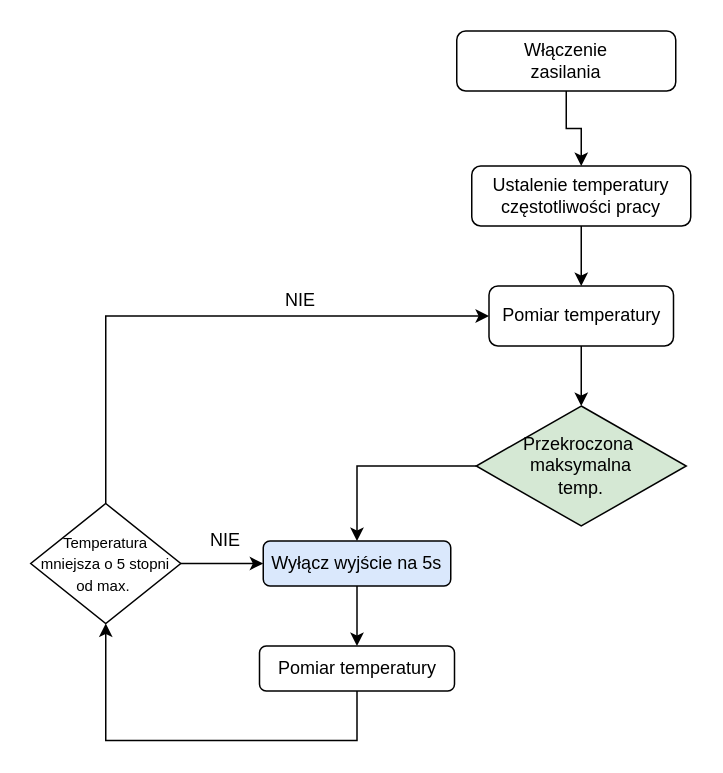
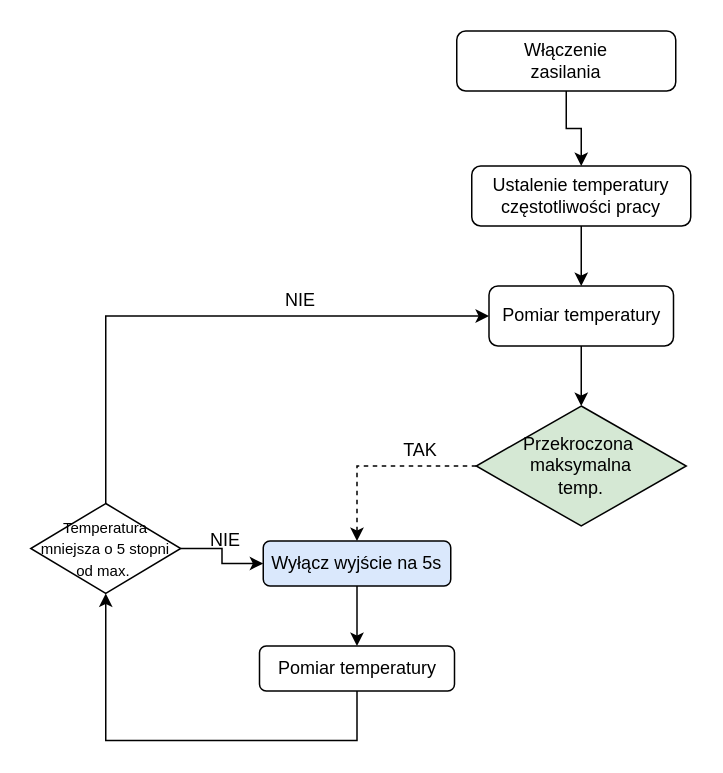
+ <mxCell id="12" value="TAK" style="text;html=1;strokeColor=none;fillColor=none;align=center;verticalAlign=middle;whiteSpace=wrap;rounded=0;" vertex="1" parent="1"><mxGeometry x="260" y="290" width="40" height="20" as="geometry" /></mxCell>
- <mxCell id="8" value="" style="edgeStyle=orthogonalEdgeStyle;rounded=0;orthogonalLoop=1;jettySize=auto;html=1;" edge="1" parent="1" source="9" target="11"><mxGeometry relative="1" as="geometry"><mxPoint x="207" y="310" as="targetPoint" /></mxGeometry></mxCell>
+ <mxCell id="8" value="" style="edgeStyle=orthogonalEdgeStyle;rounded=0;orthogonalLoop=1;jettySize=auto;html=1;dashed=1;" edge="1" parent="1" source="9" target="11"><mxGeometry relative="1" as="geometry"><mxPoint x="207" y="310" as="targetPoint" /></mxGeometry></mxCell>
- <mxCell id="17" value="&lt;font style=&quot;font-size: 10px&quot;&gt;Temperatura mniejsza o 5 stopni od max.&amp;nbsp;&lt;/font&gt;" style="rhombus;whiteSpace=wrap;html=1;" vertex="1" parent="1"><mxGeometry x="20" y="335" width="100" height="80" as="geometry" /></mxCell>
+ <mxCell id="17" value="&lt;font style=&quot;font-size: 10px&quot;&gt;Temperatura mniejsza o 5 stopni od max.&amp;nbsp;&lt;/font&gt;" style="rhombus;whiteSpace=wrap;html=1;" vertex="1" parent="1"><mxGeometry x="20" y="335" width="100" height="60" as="geometry" /></mxCell>
